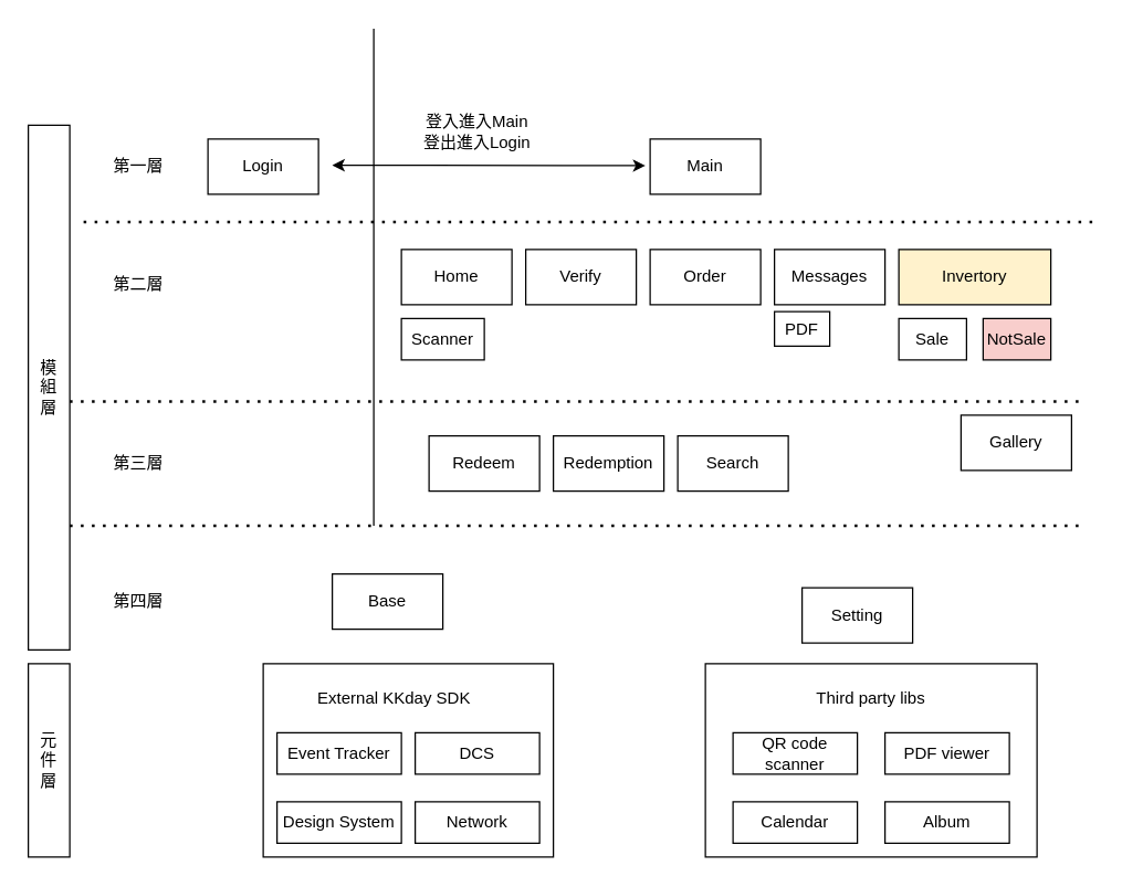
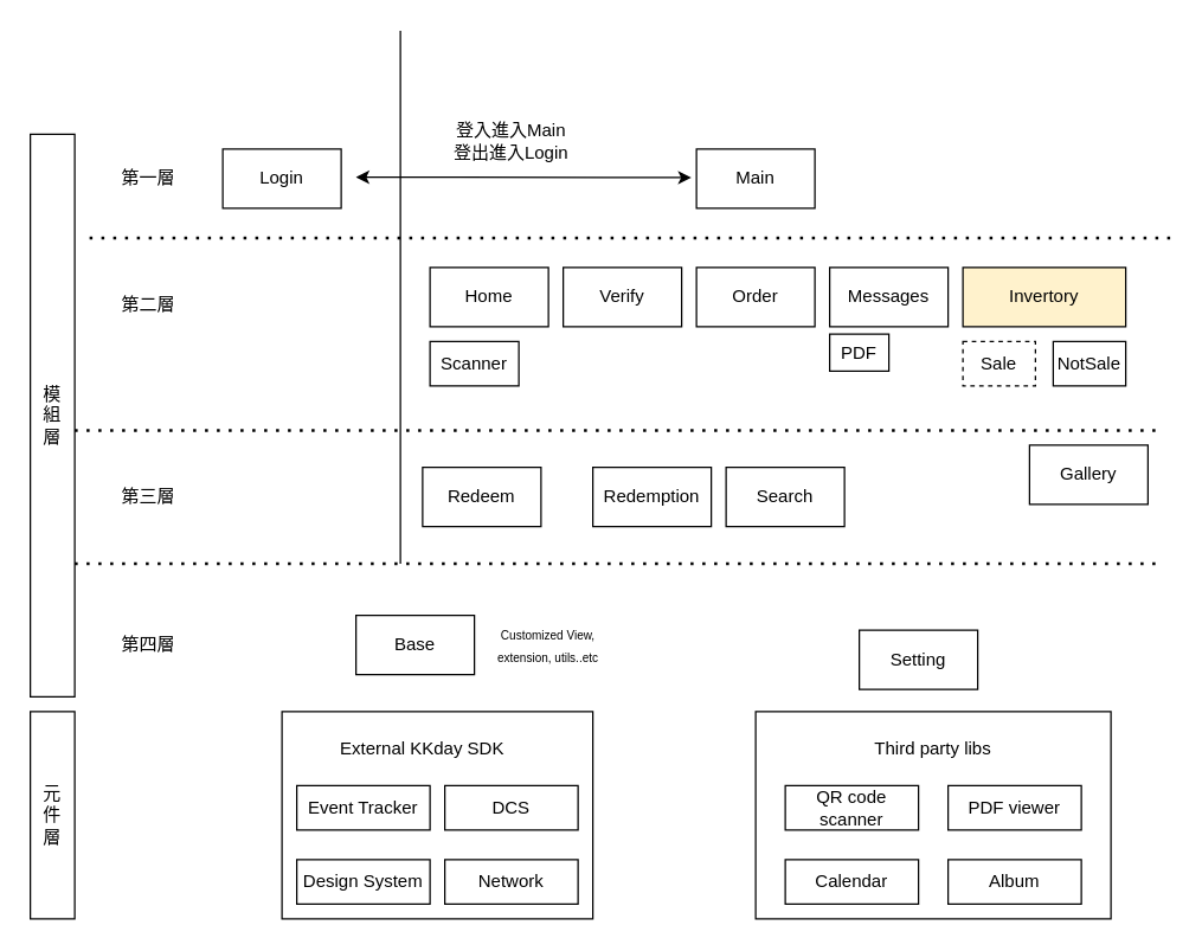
- <mxCell id="12" value="Sale" style="rounded=0;whiteSpace=wrap;html=1;" vertex="1" parent="1"><mxGeometry x="650" y="230" width="49" height="30" as="geometry" /></mxCell>
+ <mxCell id="12" value="Sale" style="rounded=0;whiteSpace=wrap;html=1;dashed=1;" vertex="1" parent="1"><mxGeometry x="650" y="230" width="49" height="30" as="geometry" /></mxCell>
- <mxCell id="13" value="NotSale" style="rounded=0;whiteSpace=wrap;html=1;fillColor=#f8cecc;" vertex="1" parent="1"><mxGeometry x="711" y="230" width="49" height="30" as="geometry" /></mxCell>
+ <mxCell id="13" value="NotSale" style="rounded=0;whiteSpace=wrap;html=1;" vertex="1" parent="1"><mxGeometry x="711" y="230" width="49" height="30" as="geometry" /></mxCell>
- <mxCell id="43" value="Redeem" style="rounded=0;whiteSpace=wrap;html=1;" vertex="1" parent="1"><mxGeometry x="310" y="315" width="80" height="40" as="geometry" /></mxCell>
+ <mxCell id="43" value="Redeem" style="rounded=0;whiteSpace=wrap;html=1;" vertex="1" parent="1"><mxGeometry x="285" y="315" width="80" height="40" as="geometry" /></mxCell>
+ <mxCell id="39" value="&lt;font style=&quot;font-size: 8px;&quot;&gt;Customized View, extension, utils..etc&lt;/font&gt;" style="text;html=1;strokeColor=none;fillColor=none;align=center;verticalAlign=middle;whiteSpace=wrap;rounded=0;" vertex="1" parent="1"><mxGeometry x="320" y="420" width="100" height="30" as="geometry" /></mxCell>
